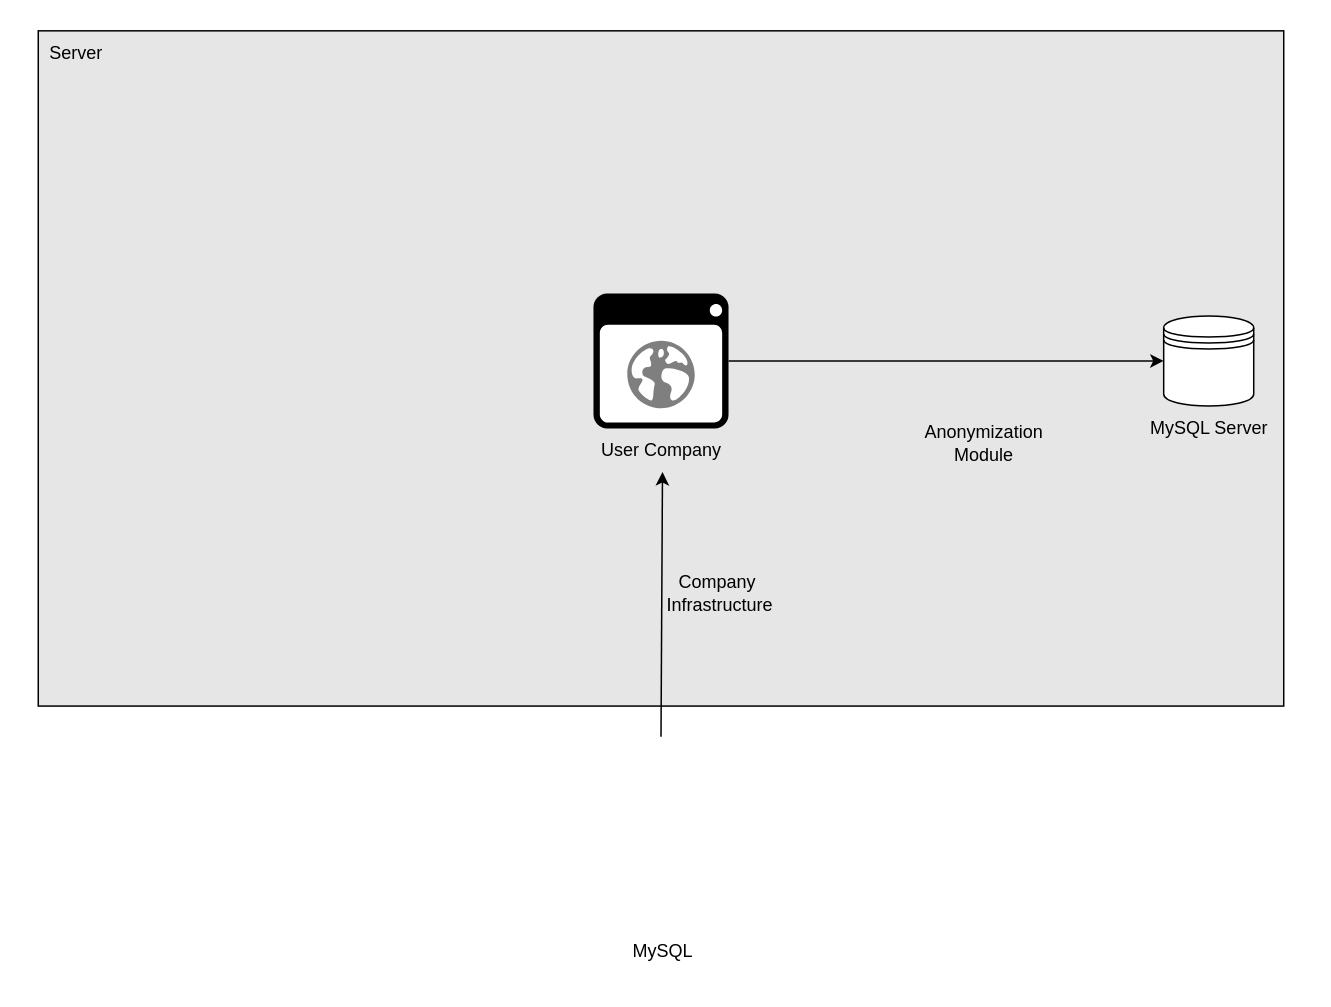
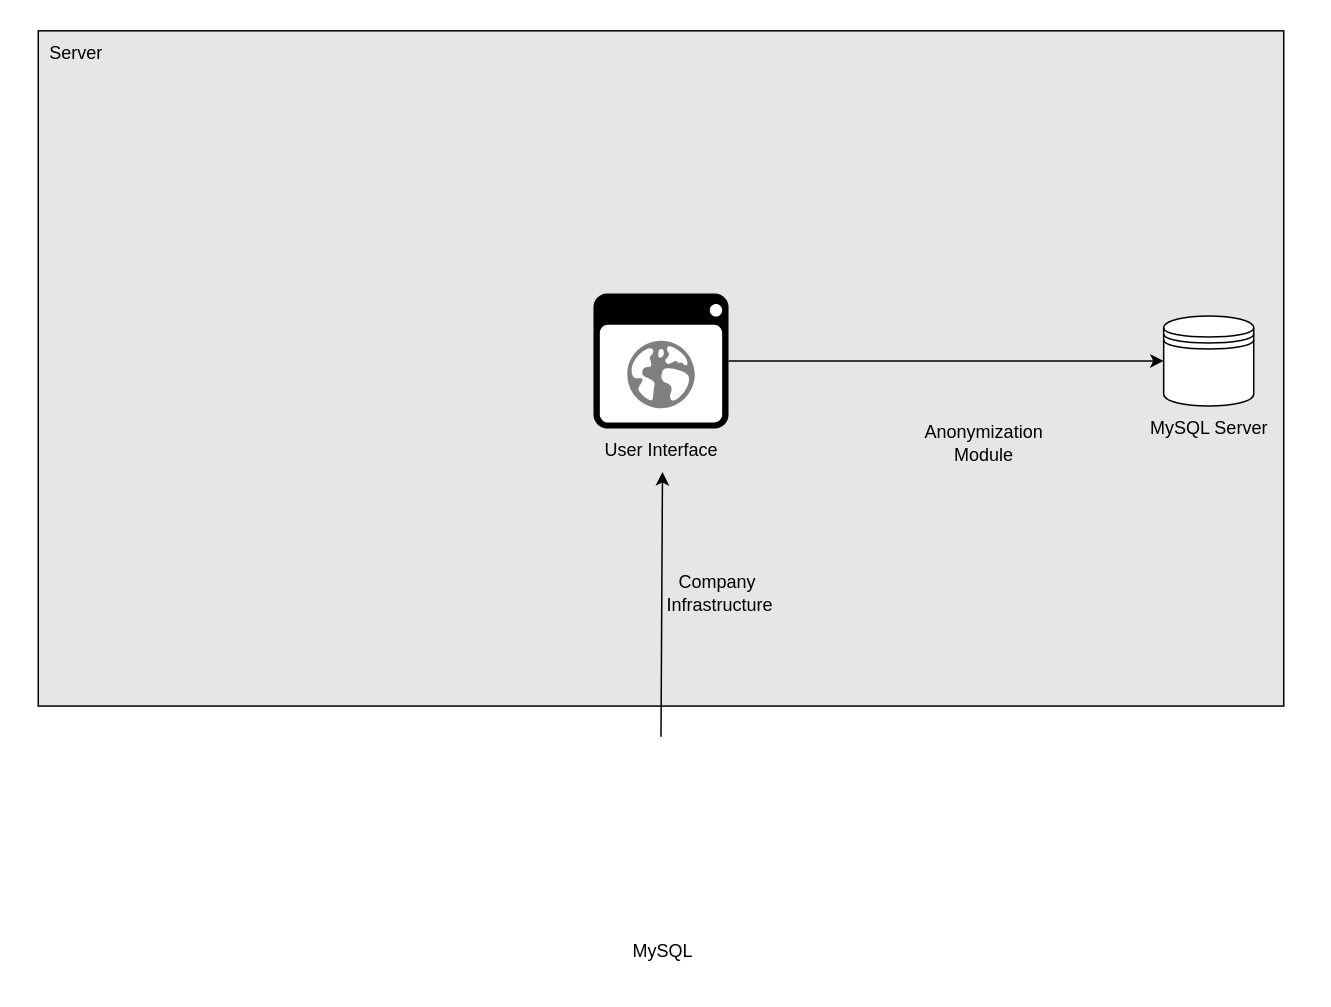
- <mxCell id="15" value="User Company" style="text;html=1;align=center;verticalAlign=middle;resizable=0;points=[];autosize=1;strokeColor=none;fillColor=none;" vertex="1" parent="13"><mxGeometry y="90" width="100" height="30" as="geometry" /></mxCell>
+ <mxCell id="15" value="User Interface" style="text;html=1;align=center;verticalAlign=middle;resizable=0;points=[];autosize=1;strokeColor=none;fillColor=none;" vertex="1" parent="13"><mxGeometry y="90" width="100" height="30" as="geometry" /></mxCell>
